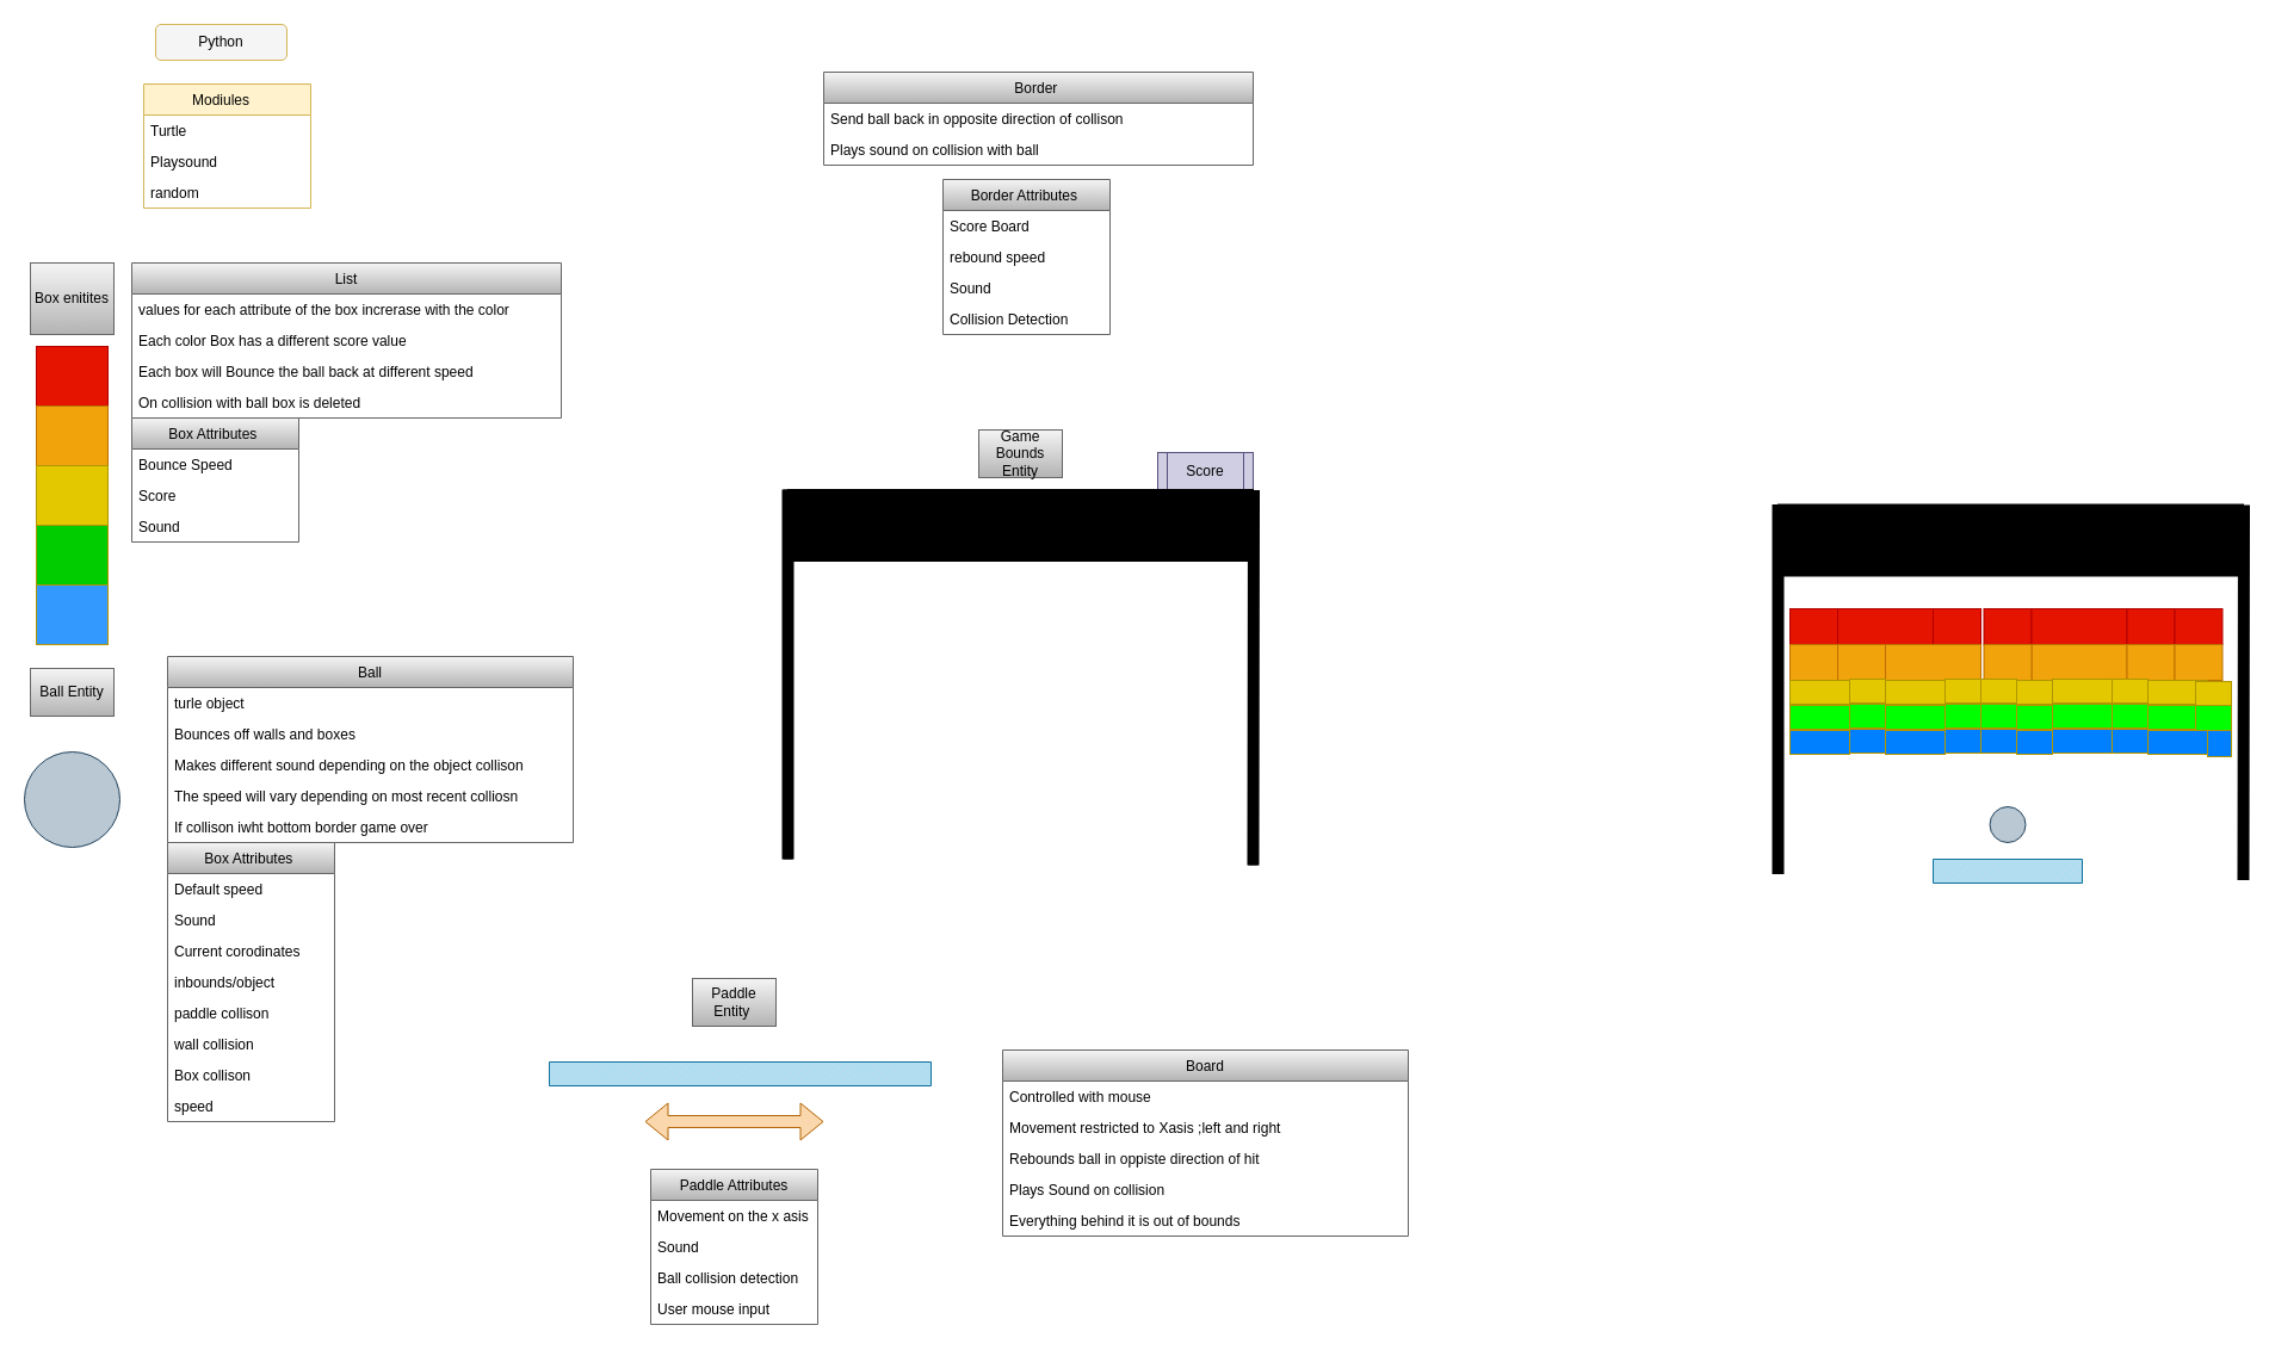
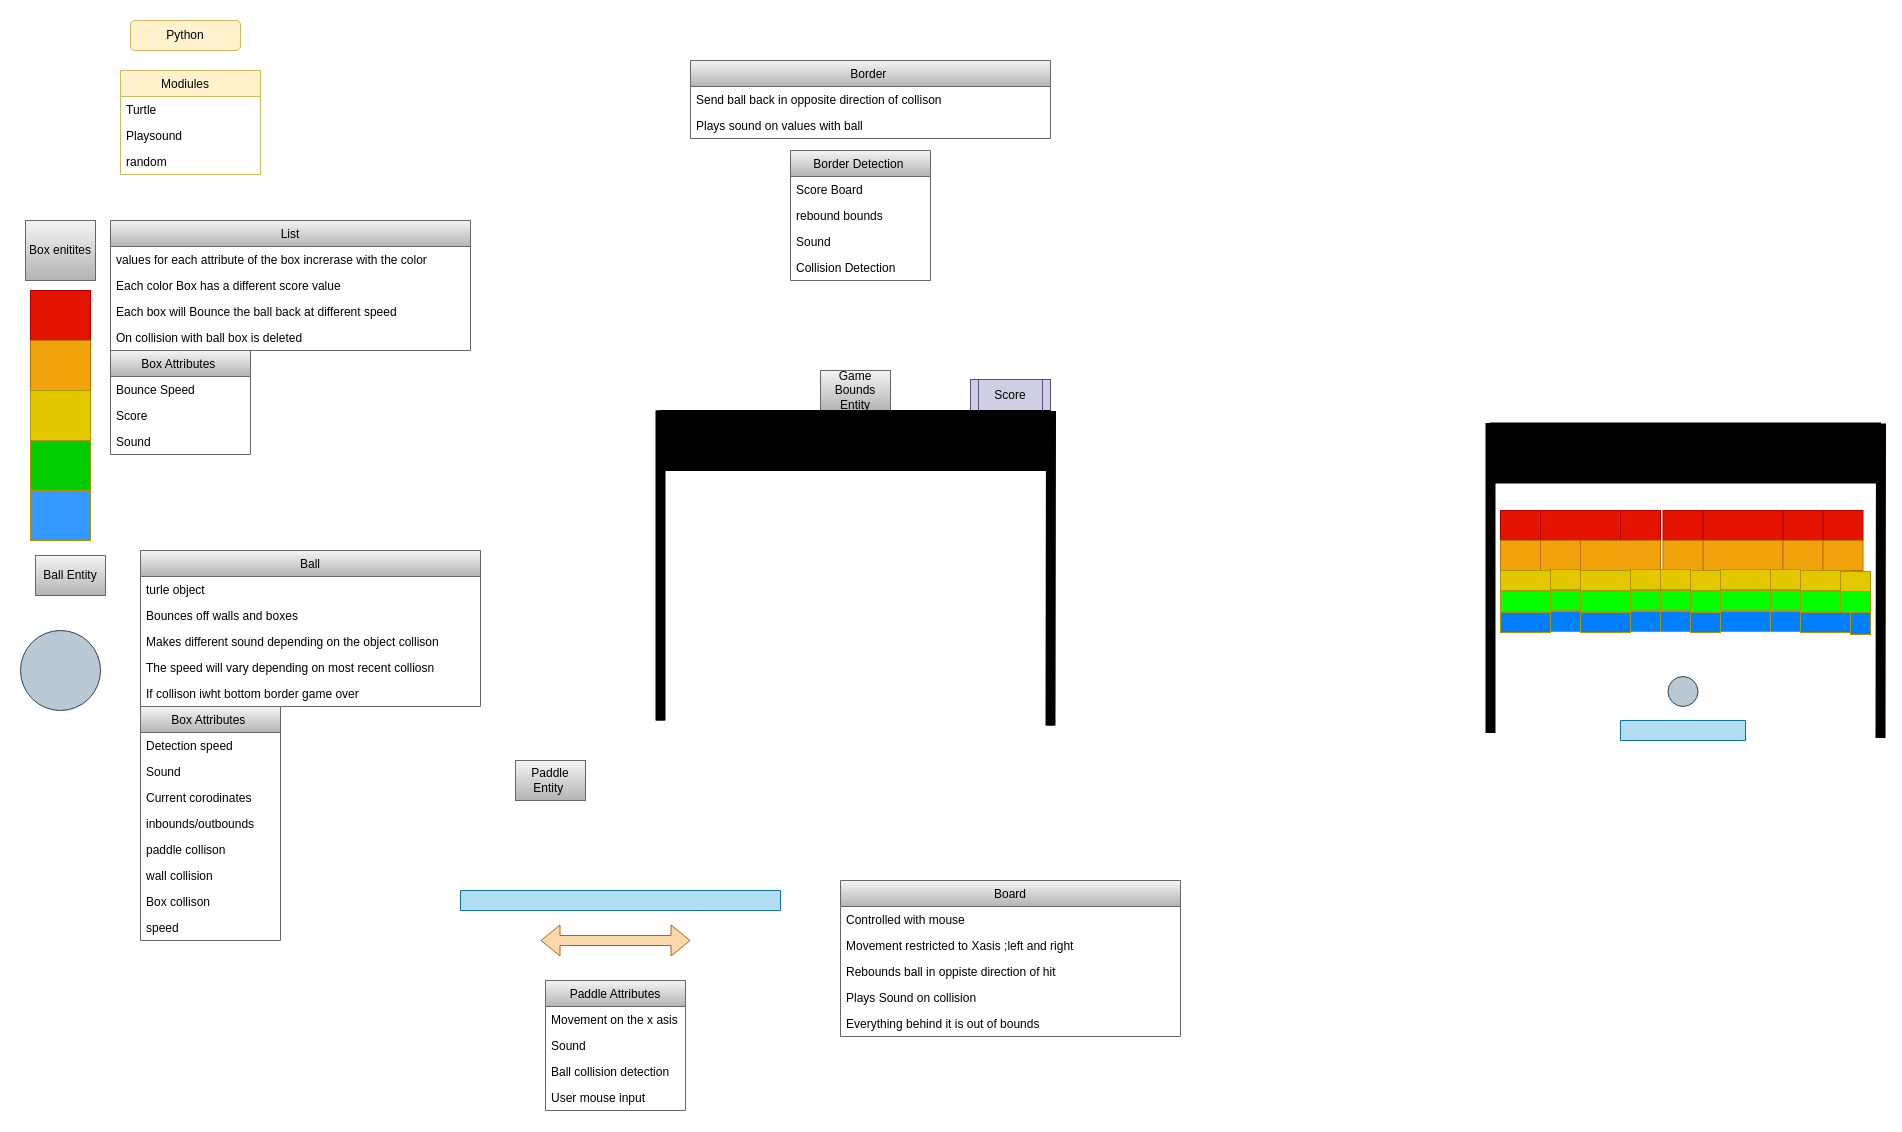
- <mxCell id="110" value="Python" style="rounded=1;whiteSpace=wrap;html=1;fillColor=#f5f5f5;strokeColor=#d6b656;" vertex="1" parent="1"><mxGeometry x="130" width="110" height="30" as="geometry" y="20" /></mxCell>
+ <mxCell id="110" value="Python" style="rounded=1;whiteSpace=wrap;html=1;fillColor=#fff2cc;strokeColor=#d6b656;" vertex="1" parent="1"><mxGeometry x="130" width="110" height="30" as="geometry" y="20" /></mxCell>
- <mxCell id="44" value="Plays sound on collision with ball" style="text;strokeColor=none;fillColor=none;align=left;verticalAlign=top;spacingLeft=4;spacingRight=4;overflow=hidden;rotatable=0;points=[[0,0.5],[1,0.5]];portConstraint=eastwest;" vertex="1" parent="42"><mxGeometry y="52" width="360" height="26" as="geometry" /></mxCell>
+ <mxCell id="44" value="Plays sound on values with ball" style="text;strokeColor=none;fillColor=none;align=left;verticalAlign=top;spacingLeft=4;spacingRight=4;overflow=hidden;rotatable=0;points=[[0,0.5],[1,0.5]];portConstraint=eastwest;" vertex="1" parent="42"><mxGeometry y="52" width="360" height="26" as="geometry" /></mxCell>
- <mxCell id="37" value="Border Attributes " style="swimlane;fontStyle=0;childLayout=stackLayout;horizontal=1;startSize=26;horizontalStack=0;resizeParent=1;resizeParentMax=0;resizeLast=0;collapsible=1;marginBottom=0;fillColor=#f5f5f5;gradientColor=#b3b3b3;strokeColor=#666666;" vertex="1" parent="1"><mxGeometry x="790" y="150" width="140" height="130" as="geometry" /></mxCell>
+ <mxCell id="37" value="Border Detection " style="swimlane;fontStyle=0;childLayout=stackLayout;horizontal=1;startSize=26;horizontalStack=0;resizeParent=1;resizeParentMax=0;resizeLast=0;collapsible=1;marginBottom=0;fillColor=#f5f5f5;gradientColor=#b3b3b3;strokeColor=#666666;" vertex="1" parent="1"><mxGeometry x="790" y="150" width="140" height="130" as="geometry" /></mxCell>
- <mxCell id="39" value="rebound speed " style="text;strokeColor=none;fillColor=none;align=left;verticalAlign=top;spacingLeft=4;spacingRight=4;overflow=hidden;rotatable=0;points=[[0,0.5],[1,0.5]];portConstraint=eastwest;" vertex="1" parent="37"><mxGeometry y="52" width="140" height="26" as="geometry" /></mxCell>
+ <mxCell id="39" value="rebound bounds " style="text;strokeColor=none;fillColor=none;align=left;verticalAlign=top;spacingLeft=4;spacingRight=4;overflow=hidden;rotatable=0;points=[[0,0.5],[1,0.5]];portConstraint=eastwest;" vertex="1" parent="37"><mxGeometry y="52" width="140" height="26" as="geometry" /></mxCell>
- <mxCell id="36" value="Game Bounds Entity" style="rounded=0;whiteSpace=wrap;html=1;gradientColor=#b3b3b3;fillColor=#f5f5f5;strokeColor=#666666;" vertex="1" parent="1"><mxGeometry x="820" y="360" width="70" height="40" as="geometry" /></mxCell>
+ <mxCell id="36" value="Game Bounds Entity" style="rounded=0;whiteSpace=wrap;html=1;gradientColor=#b3b3b3;fillColor=#f5f5f5;strokeColor=#666666;" vertex="1" parent="1"><mxGeometry x="820" y="370" width="70" height="40" as="geometry" /></mxCell>
- <mxCell id="18" value="Ball Entity" style="rounded=0;whiteSpace=wrap;html=1;gradientColor=#b3b3b3;fillColor=#f5f5f5;strokeColor=#666666;" vertex="1" parent="1"><mxGeometry x="25" y="560" width="70" height="40" as="geometry" /></mxCell>
+ <mxCell id="18" value="Ball Entity" style="rounded=0;whiteSpace=wrap;html=1;gradientColor=#b3b3b3;fillColor=#f5f5f5;strokeColor=#666666;" vertex="1" parent="1"><mxGeometry x="35" y="555" width="70" height="40" as="geometry" /></mxCell>
- <mxCell id="26" value="Default speed" style="text;strokeColor=none;fillColor=none;align=left;verticalAlign=top;spacingLeft=4;spacingRight=4;overflow=hidden;rotatable=0;points=[[0,0.5],[1,0.5]];portConstraint=eastwest;" vertex="1" parent="25"><mxGeometry y="26" width="140" height="26" as="geometry" /></mxCell>
+ <mxCell id="26" value="Detection speed" style="text;strokeColor=none;fillColor=none;align=left;verticalAlign=top;spacingLeft=4;spacingRight=4;overflow=hidden;rotatable=0;points=[[0,0.5],[1,0.5]];portConstraint=eastwest;" vertex="1" parent="25"><mxGeometry y="26" width="140" height="26" as="geometry" /></mxCell>
- <mxCell id="29" value="inbounds/object" style="text;strokeColor=none;fillColor=none;align=left;verticalAlign=top;spacingLeft=4;spacingRight=4;overflow=hidden;rotatable=0;points=[[0,0.5],[1,0.5]];portConstraint=eastwest;" vertex="1" parent="25"><mxGeometry y="104" width="140" height="26" as="geometry" /></mxCell>
+ <mxCell id="29" value="inbounds/outbounds" style="text;strokeColor=none;fillColor=none;align=left;verticalAlign=top;spacingLeft=4;spacingRight=4;overflow=hidden;rotatable=0;points=[[0,0.5],[1,0.5]];portConstraint=eastwest;" vertex="1" parent="25"><mxGeometry y="104" width="140" height="26" as="geometry" /></mxCell>
- <mxCell id="48" value="Paddle Entity&amp;nbsp;" style="rounded=0;whiteSpace=wrap;html=1;gradientColor=#b3b3b3;fillColor=#f5f5f5;strokeColor=#666666;" vertex="1" parent="1"><mxGeometry x="580" y="820" width="70" height="40" as="geometry" /></mxCell>
+ <mxCell id="48" value="Paddle Entity&amp;nbsp;" style="rounded=0;whiteSpace=wrap;html=1;gradientColor=#b3b3b3;fillColor=#f5f5f5;strokeColor=#666666;" vertex="1" parent="1"><mxGeometry x="515" y="760" width="70" height="40" as="geometry" /></mxCell>
